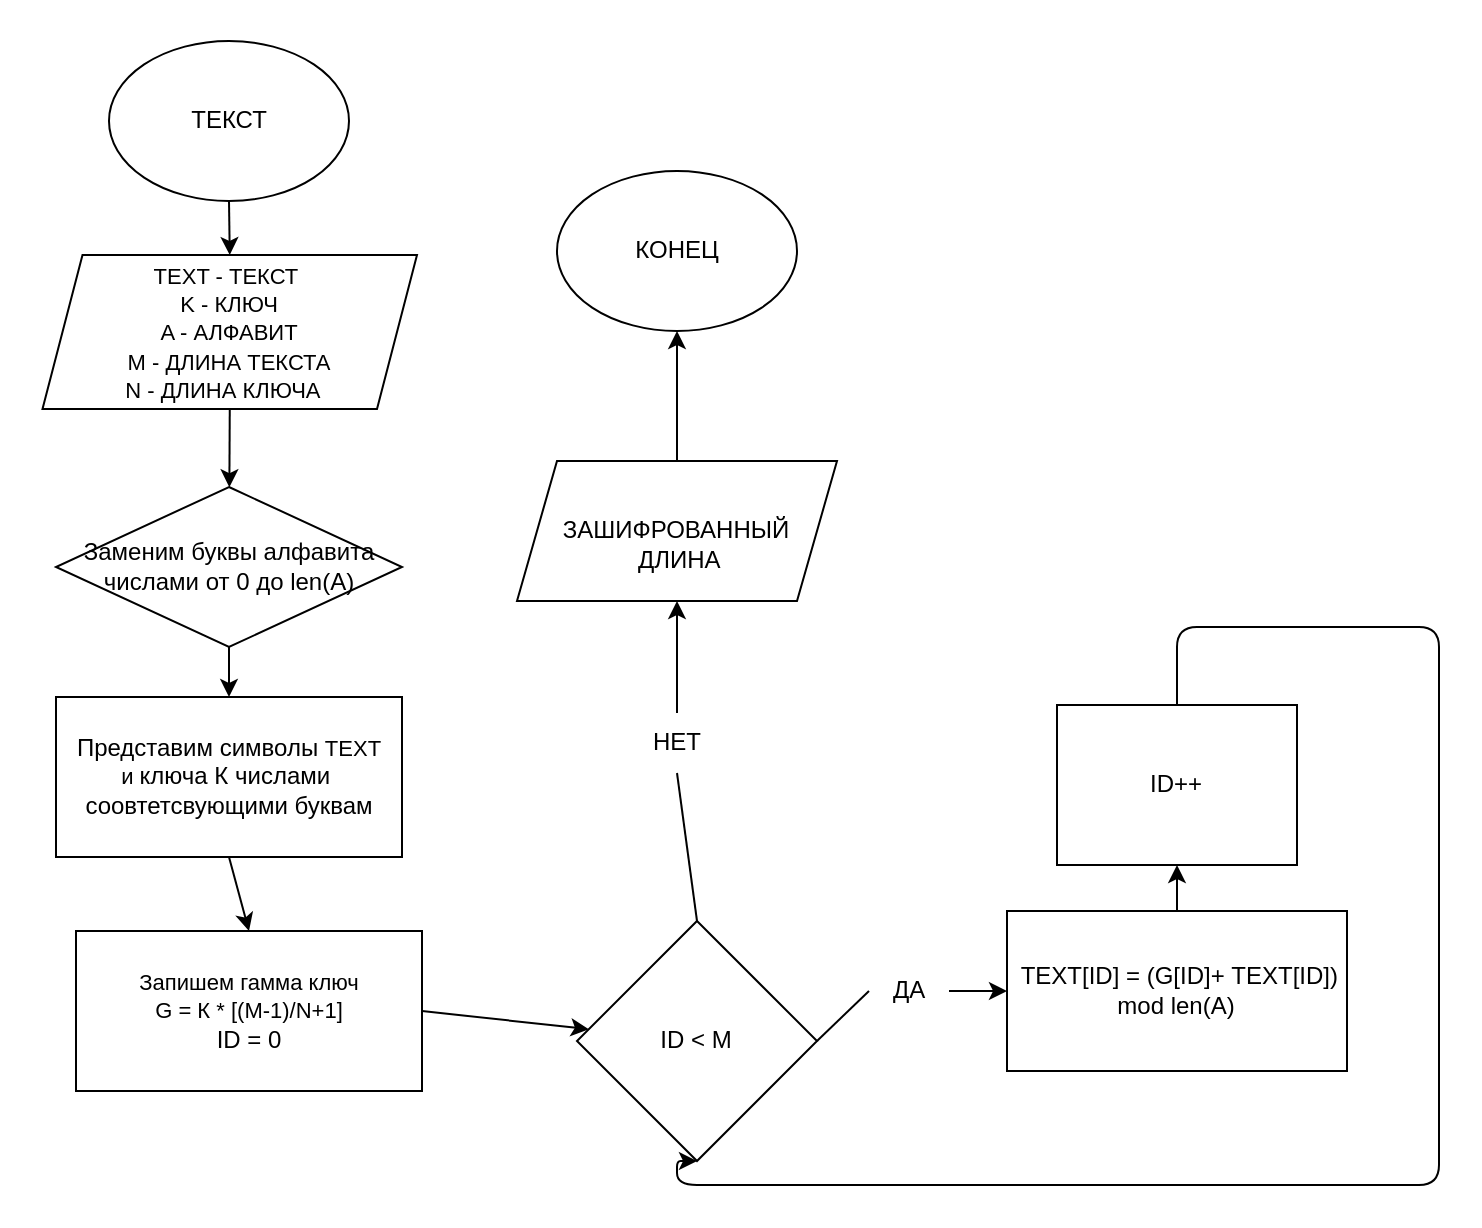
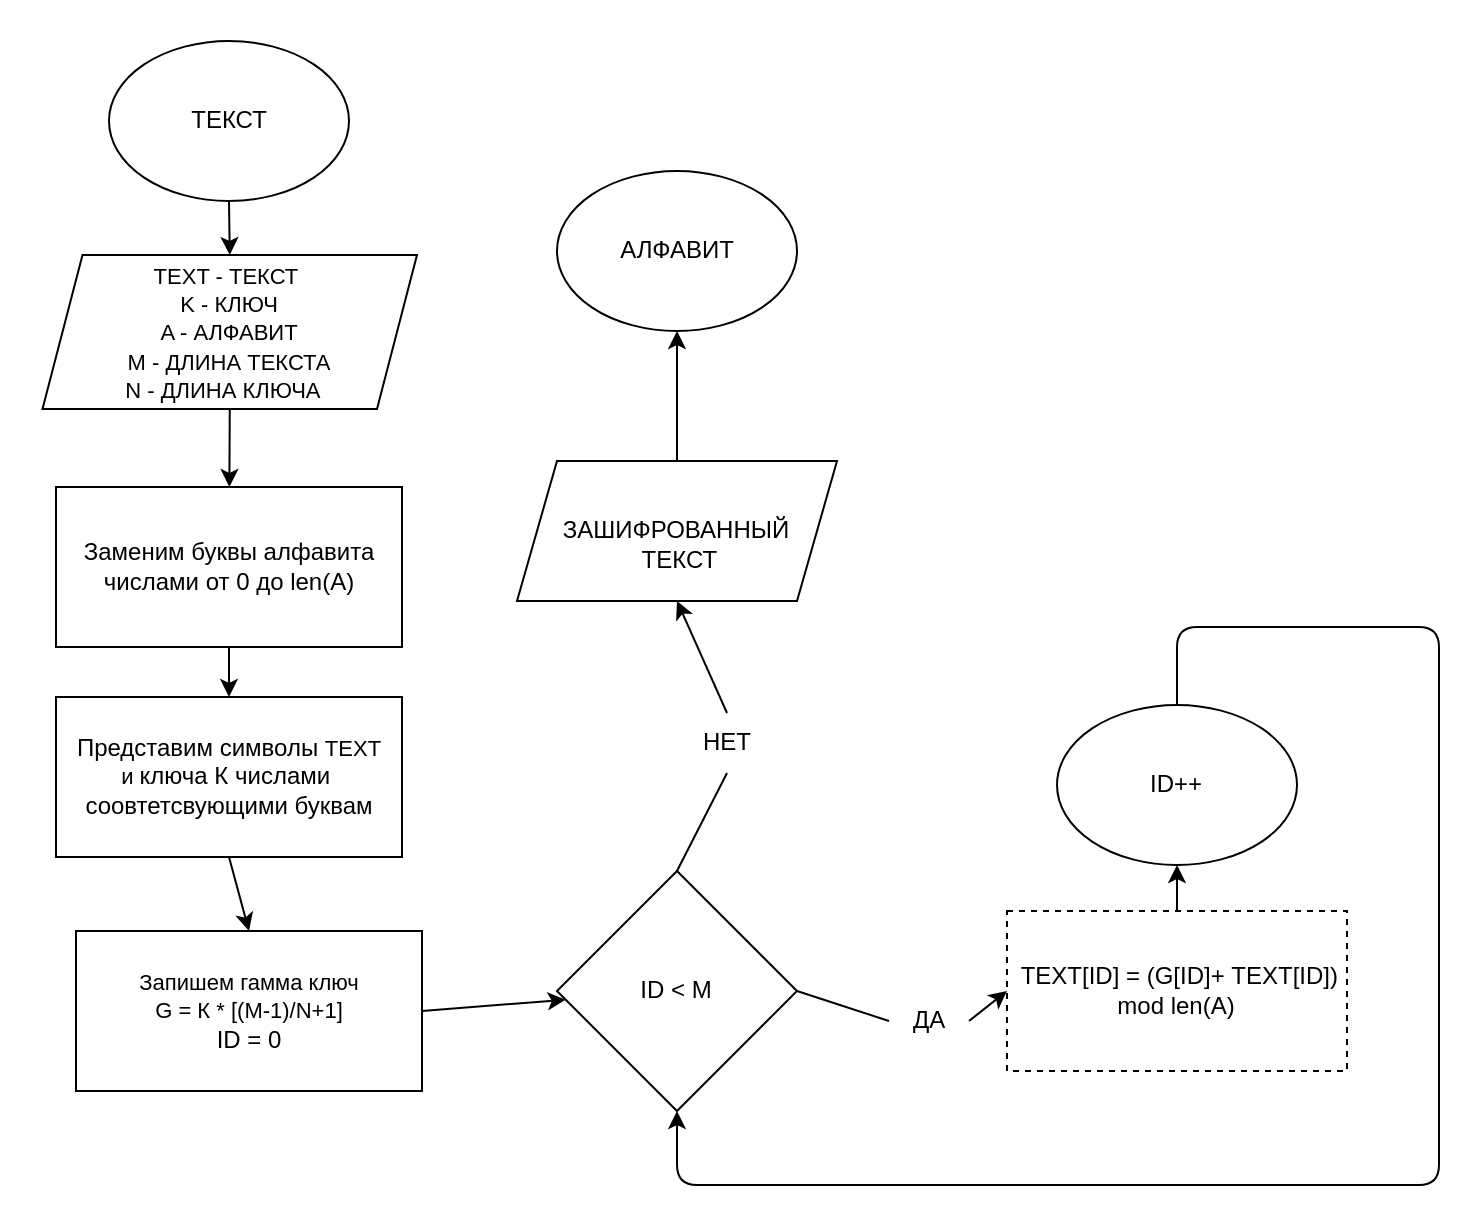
- <mxCell id="5" value="КОНЕЦ" style="text;html=1;align=center;verticalAlign=middle;resizable=0;points=[];autosize=1;strokeColor=none;fillColor=none;fontColor=#000000;" parent="1" vertex="1"><mxGeometry x="303" y="110" width="70" height="30" as="geometry" /></mxCell>
+ <mxCell id="5" value="АЛФАВИТ" style="text;html=1;align=center;verticalAlign=middle;resizable=0;points=[];autosize=1;strokeColor=none;fillColor=none;fontColor=#000000;" parent="1" vertex="1"><mxGeometry x="303" y="110" width="70" height="30" as="geometry" /></mxCell>
- <mxCell id="7" value="&lt;br&gt;&lt;span style=&quot;font-family: Helvetica; font-size: 12px; font-style: normal; font-variant-ligatures: normal; font-variant-caps: normal; font-weight: 400; letter-spacing: normal; orphans: 2; text-align: center; text-indent: 0px; text-transform: none; widows: 2; word-spacing: 0px; -webkit-text-stroke-width: 0px; text-decoration-thickness: initial; text-decoration-style: initial; text-decoration-color: initial; float: none; display: inline !important;&quot;&gt;ЗАШИФРОВАННЫЙ&lt;br&gt;&amp;nbsp;ДЛИНА&lt;/span&gt;" style="shape=parallelogram;perimeter=parallelogramPerimeter;whiteSpace=wrap;html=1;fixedSize=1;fillColor=none;strokeColor=#000000;fontColor=#000000;" parent="1" vertex="1"><mxGeometry x="258" y="230" width="160" height="70" as="geometry" /></mxCell>
+ <mxCell id="7" value="&lt;br&gt;&lt;span style=&quot;font-family: Helvetica; font-size: 12px; font-style: normal; font-variant-ligatures: normal; font-variant-caps: normal; font-weight: 400; letter-spacing: normal; orphans: 2; text-align: center; text-indent: 0px; text-transform: none; widows: 2; word-spacing: 0px; -webkit-text-stroke-width: 0px; text-decoration-thickness: initial; text-decoration-style: initial; text-decoration-color: initial; float: none; display: inline !important;&quot;&gt;ЗАШИФРОВАННЫЙ&lt;br&gt;&amp;nbsp;ТЕКСТ&lt;/span&gt;" style="shape=parallelogram;perimeter=parallelogramPerimeter;whiteSpace=wrap;html=1;fixedSize=1;fillColor=none;strokeColor=#000000;fontColor=#000000;" parent="1" vertex="1"><mxGeometry x="258" y="230" width="160" height="70" as="geometry" /></mxCell>
- <mxCell id="23" value="Заменим буквы алфавита числами от 0 до len(A)&lt;span style=&quot;font-size: 11px;&quot;&gt;&lt;br&gt;&lt;/span&gt;" style="rhombus;whiteSpace=wrap;html=1;fillColor=none;strokeColor=#000000;fontColor=#000000;" vertex="1" parent="1"><mxGeometry x="27.5" y="243" width="173" height="80" as="geometry" /></mxCell>
+ <mxCell id="23" value="Заменим буквы алфавита числами от 0 до len(A)&lt;span style=&quot;font-size: 11px;&quot;&gt;&lt;br&gt;&lt;/span&gt;" style="rounded=0;whiteSpace=wrap;html=1;fillColor=none;strokeColor=#000000;fontColor=#000000;" vertex="1" parent="1"><mxGeometry x="27.5" y="243" width="173" height="80" as="geometry" /></mxCell>
- <mxCell id="14" value="НЕТ" style="text;html=1;align=center;verticalAlign=middle;resizable=0;points=[];autosize=1;strokeColor=none;fillColor=none;fontColor=#000000;" parent="1" vertex="1"><mxGeometry x="313" y="356" width="50" height="30" as="geometry" /></mxCell>
+ <mxCell id="14" value="НЕТ" style="text;html=1;align=center;verticalAlign=middle;resizable=0;points=[];autosize=1;strokeColor=none;fillColor=none;fontColor=#000000;" parent="1" vertex="1"><mxGeometry x="338" y="356" width="50" height="30" as="geometry" /></mxCell>
- <mxCell id="9" value="ID++" style="rounded=0;whiteSpace=wrap;html=1;fillColor=none;strokeColor=#000000;fontColor=#000000;" parent="1" vertex="1"><mxGeometry x="528" y="352" width="120" height="80" as="geometry" /></mxCell>
+ <mxCell id="9" value="ID++" style="ellipse;whiteSpace=wrap;html=1;fillColor=none;strokeColor=#000000;fontColor=#000000;" parent="1" vertex="1"><mxGeometry x="528" y="352" width="120" height="80" as="geometry" /></mxCell>
- <mxCell id="16" value="ДА" style="text;html=1;align=center;verticalAlign=middle;resizable=0;points=[];autosize=1;strokeColor=none;fillColor=none;fontColor=#000000;" parent="1" vertex="1"><mxGeometry x="434" y="480" width="40" height="30" as="geometry" /></mxCell>
+ <mxCell id="16" value="ДА" style="text;html=1;align=center;verticalAlign=middle;resizable=0;points=[];autosize=1;strokeColor=none;fillColor=none;fontColor=#000000;" parent="1" vertex="1"><mxGeometry x="444" y="495" width="40" height="30" as="geometry" /></mxCell>
- <mxCell id="4" value="&amp;nbsp;TEXT[ID] = (G[ID]+&amp;nbsp;TEXT[ID]) mod len(A)" style="rounded=0;whiteSpace=wrap;html=1;fillColor=none;strokeColor=#000000;fontColor=#000000;" parent="1" vertex="1"><mxGeometry x="503" y="455" width="170" height="80" as="geometry" /></mxCell>
+ <mxCell id="4" value="&amp;nbsp;TEXT[ID] = (G[ID]+&amp;nbsp;TEXT[ID]) mod len(A)" style="rounded=0;whiteSpace=wrap;html=1;fillColor=none;strokeColor=#000000;fontColor=#000000;dashed=1;" parent="1" vertex="1"><mxGeometry x="503" y="455" width="170" height="80" as="geometry" /></mxCell>
- <mxCell id="12" value="&lt;font color=&quot;#000000&quot;&gt;ID &amp;lt; M&lt;/font&gt;" style="rhombus;whiteSpace=wrap;html=1;fillColor=none;strokeColor=#000000;" parent="1" vertex="1"><mxGeometry x="288" y="460" width="120" height="120" as="geometry" /></mxCell>
+ <mxCell id="12" value="&lt;font color=&quot;#000000&quot;&gt;ID &amp;lt; M&lt;/font&gt;" style="rhombus;whiteSpace=wrap;html=1;fillColor=none;strokeColor=#000000;" parent="1" vertex="1"><mxGeometry x="278" y="435" width="120" height="120" as="geometry" /></mxCell>
